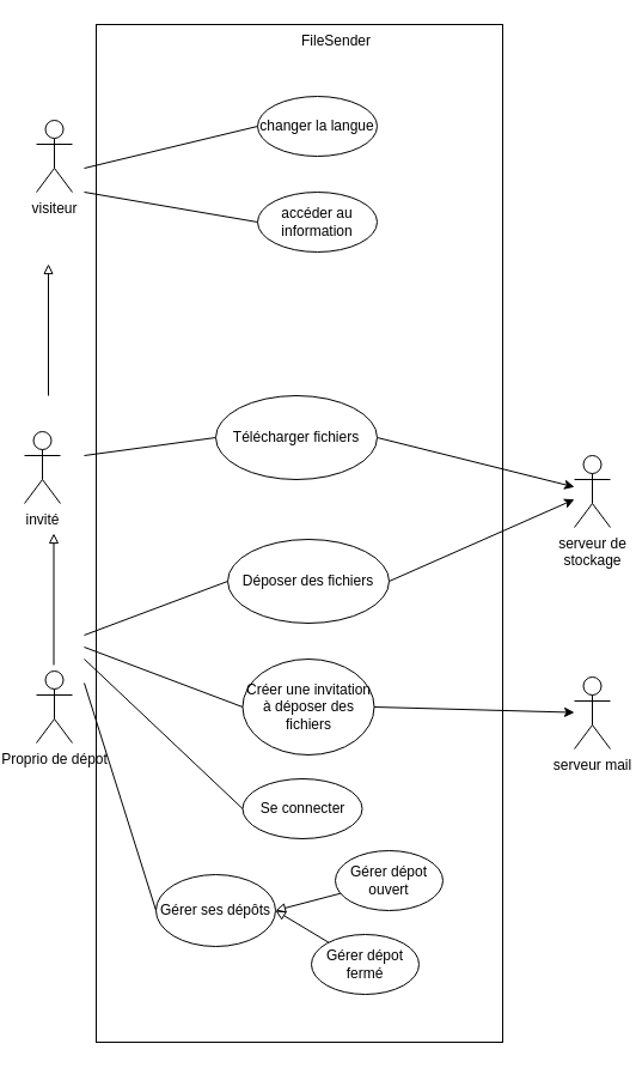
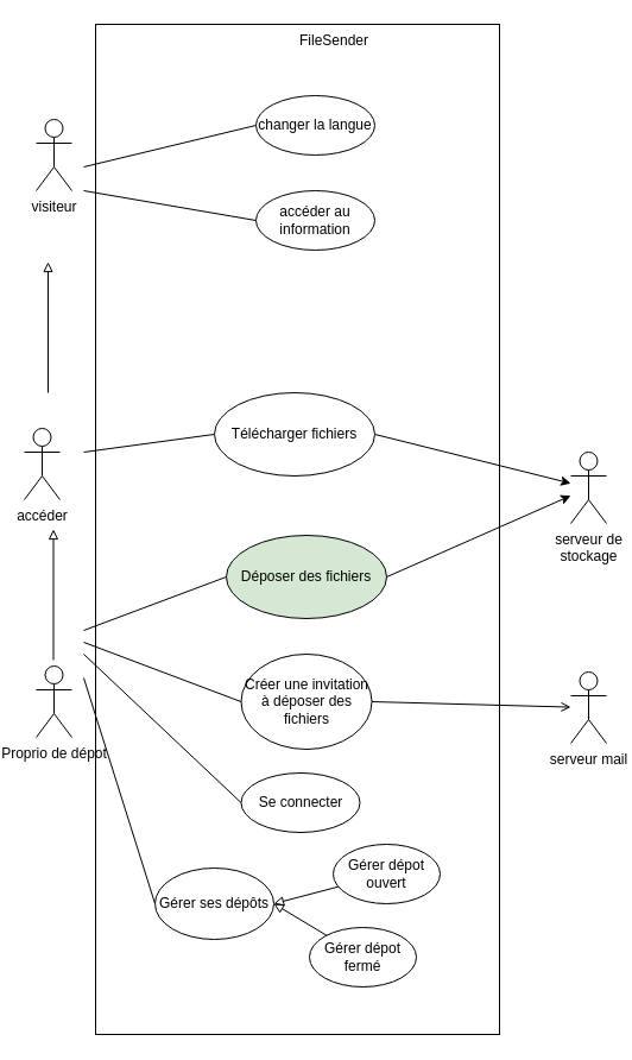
- <mxCell id="25" value="invité" style="shape=umlActor;verticalLabelPosition=bottom;verticalAlign=top;html=1;outlineConnect=0;" vertex="1" parent="1"><mxGeometry x="20" y="360" width="30" height="60" as="geometry" /></mxCell>
+ <mxCell id="25" value="accéder" style="shape=umlActor;verticalLabelPosition=bottom;verticalAlign=top;html=1;outlineConnect=0;" vertex="1" parent="1"><mxGeometry x="20" y="360" width="30" height="60" as="geometry" /></mxCell>
- <mxCell id="11" value="Déposer des fichiers" style="ellipse;whiteSpace=wrap;html=1;" parent="1" vertex="1"><mxGeometry x="190" y="450" width="135" height="70" as="geometry" /></mxCell>
+ <mxCell id="11" value="Déposer des fichiers" style="ellipse;whiteSpace=wrap;html=1;fillColor=#d5e8d4;" parent="1" vertex="1"><mxGeometry x="190" y="450" width="135" height="70" as="geometry" /></mxCell>
- <mxCell id="8" style="edgeStyle=none;html=1;exitX=1;exitY=0.5;exitDx=0;exitDy=0;endArrow=classic;endFill=1;" edge="1" parent="1" source="9" target="12"><mxGeometry relative="1" as="geometry"><mxPoint x="460" y="380" as="targetPoint" /></mxGeometry></mxCell>
+ <mxCell id="8" style="edgeStyle=none;html=1;exitX=1;exitY=0.5;exitDx=0;exitDy=0;endArrow=open;endFill=1;" edge="1" parent="1" source="9" target="12"><mxGeometry relative="1" as="geometry"><mxPoint x="460" y="380" as="targetPoint" /></mxGeometry></mxCell>
